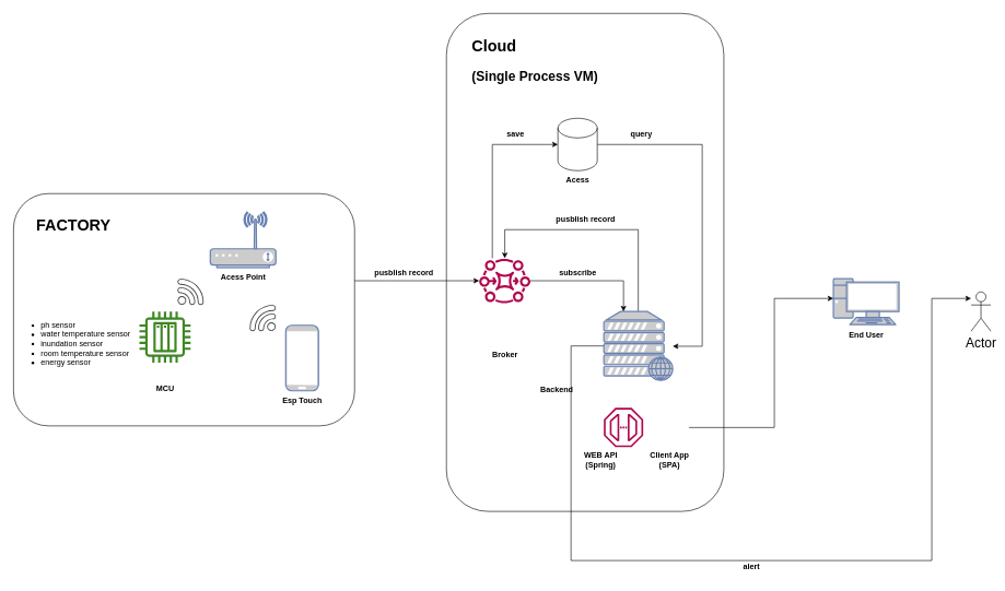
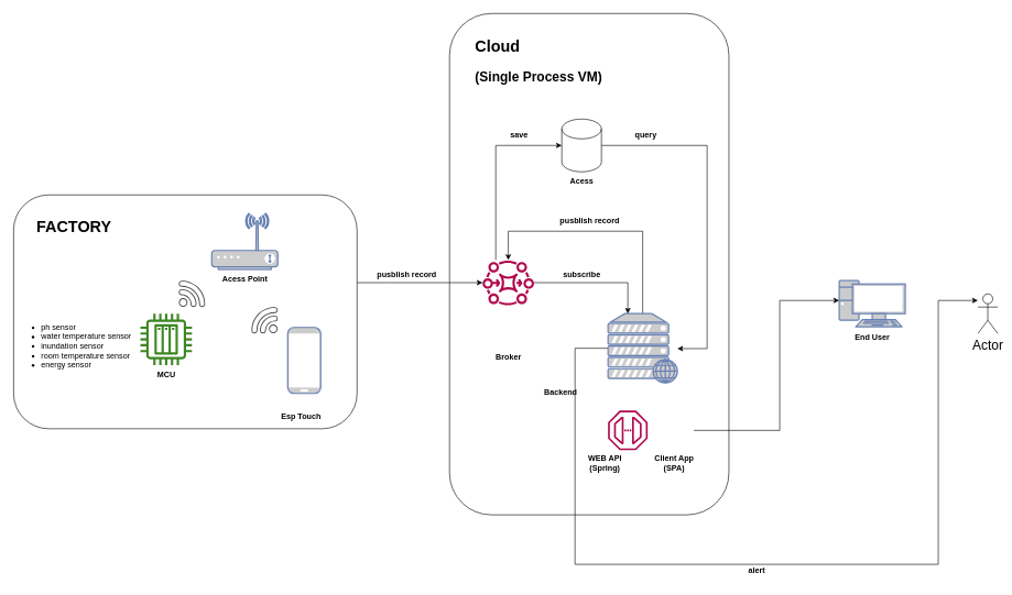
- <mxCell id="29" value="MCU" style="text;html=1;align=center;verticalAlign=middle;resizable=0;points=[];autosize=1;strokeColor=none;fillColor=none;fontStyle=1" parent="1" vertex="1"><mxGeometry x="226" y="578" width="50" height="30" as="geometry" /></mxCell>
+ <mxCell id="29" value="MCU" style="text;html=1;align=center;verticalAlign=middle;resizable=0;points=[];autosize=1;strokeColor=none;fillColor=none;fontStyle=1" parent="1" vertex="1"><mxGeometry x="226" y="553" width="50" height="30" as="geometry" /></mxCell>
- <mxCell id="25" value="Esp Touch" style="text;html=1;align=center;verticalAlign=middle;resizable=0;points=[];autosize=1;strokeColor=none;fillColor=none;fontStyle=1" parent="1" vertex="1"><mxGeometry x="420" y="596" width="80" height="30" as="geometry" /></mxCell>
+ <mxCell id="25" value="Esp Touch" style="text;html=1;align=center;verticalAlign=middle;resizable=0;points=[];autosize=1;strokeColor=none;fillColor=none;fontStyle=1" parent="1" vertex="1"><mxGeometry x="415" y="616" width="80" height="30" as="geometry" /></mxCell>
